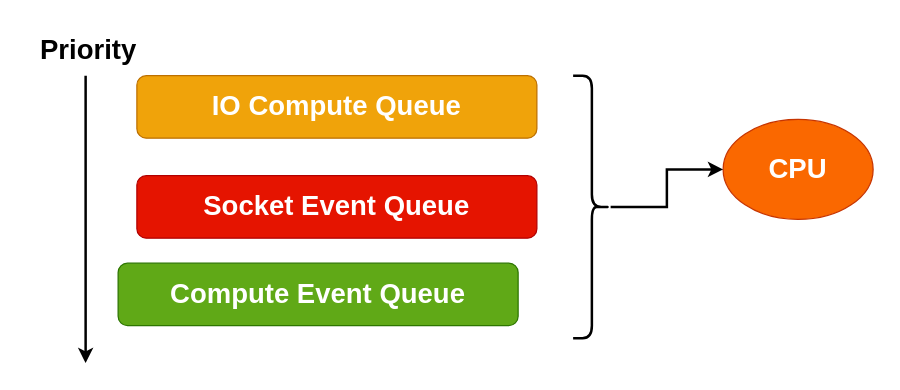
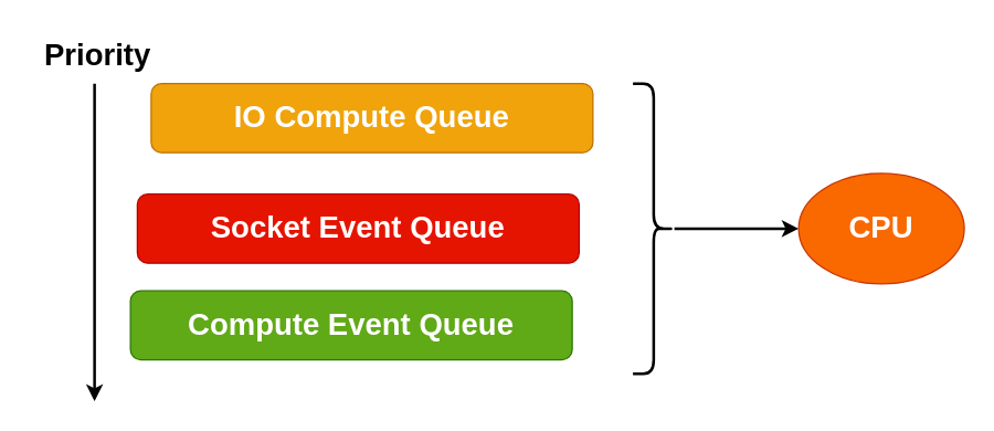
- <mxCell id="5" value="&lt;b&gt;&lt;font color=&quot;#ffffff&quot;&gt;CPU&lt;/font&gt;&lt;/b&gt;" style="ellipse;whiteSpace=wrap;html=1;fontSize=22;fontColor=#000000;fillColor=#fa6800;strokeColor=#C73500;" vertex="1" parent="1"><mxGeometry x="578" y="95" width="120" height="80" as="geometry" /></mxCell>
+ <mxCell id="5" value="&lt;b&gt;&lt;font color=&quot;#ffffff&quot;&gt;CPU&lt;/font&gt;&lt;/b&gt;" style="ellipse;whiteSpace=wrap;html=1;fontSize=22;fontColor=#000000;fillColor=#fa6800;strokeColor=#C73500;" vertex="1" parent="1"><mxGeometry x="578" y="125" width="120" height="80" as="geometry" /></mxCell>
- <mxCell id="2" value="&lt;b&gt;&lt;font style=&quot;font-size: 22px;&quot; color=&quot;#ffffff&quot;&gt;Socket Event Queue&lt;/font&gt;&lt;/b&gt;" style="rounded=1;whiteSpace=wrap;html=1;fillColor=#e51400;fontColor=#ffffff;strokeColor=#B20000;" vertex="1" parent="1"><mxGeometry x="109" y="140" width="320" height="50" as="geometry" /></mxCell>
+ <mxCell id="2" value="&lt;b&gt;&lt;font style=&quot;font-size: 22px;&quot; color=&quot;#ffffff&quot;&gt;Socket Event Queue&lt;/font&gt;&lt;/b&gt;" style="rounded=1;whiteSpace=wrap;html=1;fillColor=#e51400;fontColor=#ffffff;strokeColor=#B20000;" vertex="1" parent="1"><mxGeometry x="99" y="140" width="320" height="50" as="geometry" /></mxCell>
